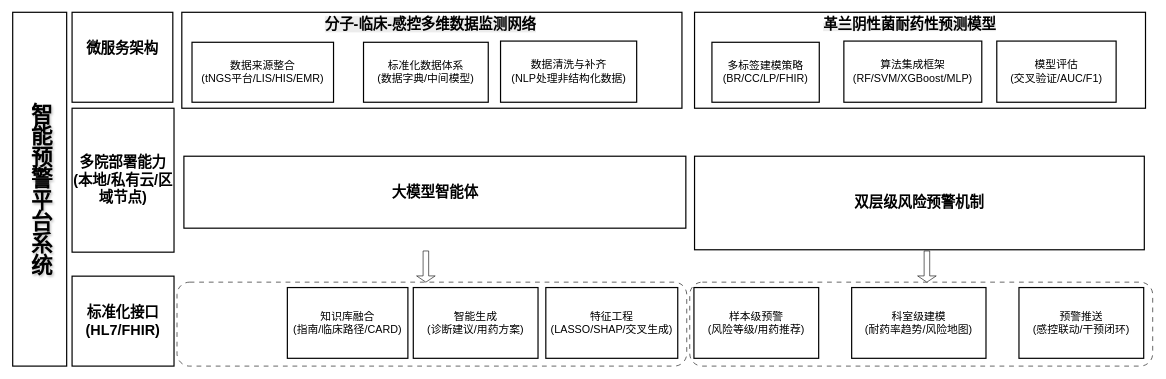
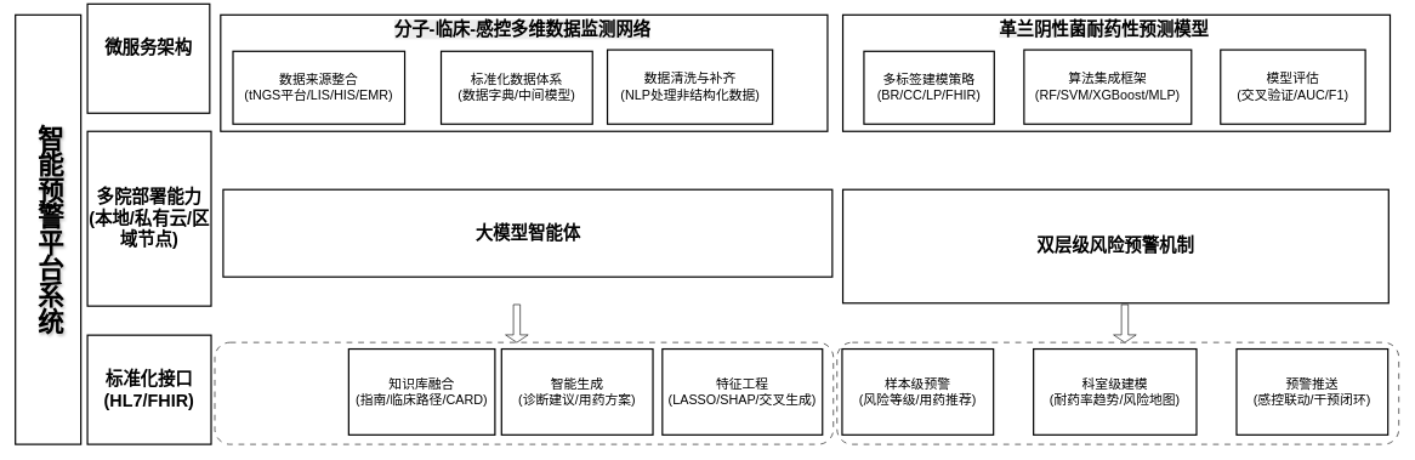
- <mxCell id="21" value="微服务架构&#10;" style="whiteSpace=wrap;strokeWidth=2;fontSize=24;fontStyle=1" parent="1" vertex="1"><mxGeometry x="119" y="20" width="168" height="150" as="geometry" /></mxCell>
+ <mxCell id="21" value="微服务架构&#10;" style="whiteSpace=wrap;strokeWidth=2;fontSize=24;fontStyle=1" parent="1" vertex="1"><mxGeometry x="119" y="5" width="168" height="150" as="geometry" /></mxCell>
- <mxCell id="12" value="模型评估&#10;(交叉验证/AUC/F1)" style="whiteSpace=wrap;strokeWidth=2;fontSize=18;" parent="1" vertex="1"><mxGeometry x="1661" y="68" width="199" height="102" as="geometry" /></mxCell>
+ <mxCell id="12" value="模型评估&#10;(交叉验证/AUC/F1)" style="whiteSpace=wrap;strokeWidth=2;fontSize=18;" parent="1" vertex="1"><mxGeometry x="1676" y="68" width="199" height="102" as="geometry" /></mxCell>
